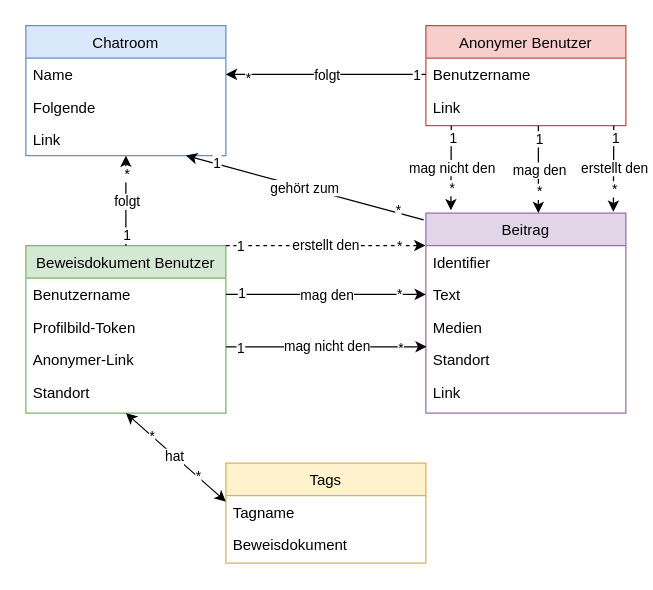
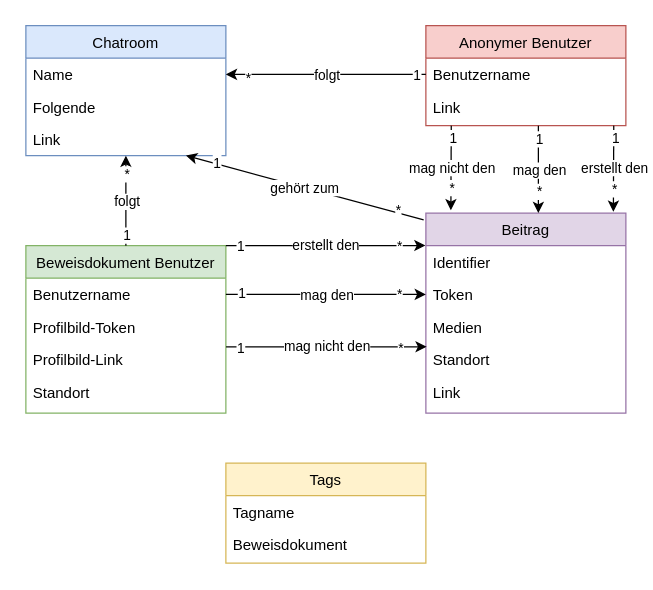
- <mxCell id="36" value="" style="endArrow=classic;html=1;rounded=0;entryX=-0.002;entryY=-0.002;entryDx=0;entryDy=0;entryPerimeter=0;exitX=1;exitY=0;exitDx=0;exitDy=0;dashed=1;" parent="1" source="11" target="3" edge="1"><mxGeometry relative="1" as="geometry"><mxPoint x="220.32" y="220" as="sourcePoint" /><mxPoint x="220" y="288.96" as="targetPoint" /></mxGeometry></mxCell>
+ <mxCell id="36" value="" style="endArrow=classic;html=1;rounded=0;entryX=-0.002;entryY=-0.002;entryDx=0;entryDy=0;entryPerimeter=0;exitX=1;exitY=0;exitDx=0;exitDy=0;" parent="1" source="11" target="3" edge="1"><mxGeometry relative="1" as="geometry"><mxPoint x="220.32" y="220" as="sourcePoint" /><mxPoint x="220" y="288.96" as="targetPoint" /></mxGeometry></mxCell>
- <mxCell id="4" value="Text" style="text;align=left;verticalAlign=top;spacingLeft=4;spacingRight=4;overflow=hidden;rotatable=0;points=[[0,0.5],[1,0.5]];portConstraint=eastwest;rounded=0;shadow=0;html=0;" parent="2" vertex="1"><mxGeometry y="52" width="160" height="26" as="geometry" /></mxCell>
+ <mxCell id="4" value="Token" style="text;align=left;verticalAlign=top;spacingLeft=4;spacingRight=4;overflow=hidden;rotatable=0;points=[[0,0.5],[1,0.5]];portConstraint=eastwest;rounded=0;shadow=0;html=0;" parent="2" vertex="1"><mxGeometry y="52" width="160" height="26" as="geometry" /></mxCell>
- <mxCell id="14" value="Anonymer-Link" style="text;align=left;verticalAlign=top;spacingLeft=4;spacingRight=4;overflow=hidden;rotatable=0;points=[[0,0.5],[1,0.5]];portConstraint=eastwest;rounded=0;shadow=0;html=0;" parent="11" vertex="1"><mxGeometry y="78" width="160" height="26" as="geometry" /></mxCell>
+ <mxCell id="14" value="Profilbild-Link" style="text;align=left;verticalAlign=top;spacingLeft=4;spacingRight=4;overflow=hidden;rotatable=0;points=[[0,0.5],[1,0.5]];portConstraint=eastwest;rounded=0;shadow=0;html=0;" parent="11" vertex="1"><mxGeometry y="78" width="160" height="26" as="geometry" /></mxCell>
- <mxCell id="59" value="" style="endArrow=classic;startArrow=classic;html=1;rounded=0;entryX=0.5;entryY=1;entryDx=0;entryDy=0;exitX=0;exitY=0.385;exitDx=0;exitDy=0;exitPerimeter=0;" parent="1" source="56" target="11" edge="1"><mxGeometry width="50" height="50" relative="1" as="geometry"><mxPoint x="239.996" y="502" as="sourcePoint" /><mxPoint x="240.12" y="412.702" as="targetPoint" /></mxGeometry></mxCell>
- <mxCell id="60" value="*" style="edgeLabel;html=1;align=center;verticalAlign=middle;resizable=0;points=[];" parent="59" vertex="1" connectable="0"><mxGeometry x="0.47" relative="1" as="geometry"><mxPoint as="offset" /></mxGeometry></mxCell>
- <mxCell id="61" value="*" style="edgeLabel;html=1;align=center;verticalAlign=middle;resizable=0;points=[];" parent="59" vertex="1" connectable="0"><mxGeometry x="-0.446" relative="1" as="geometry"><mxPoint as="offset" /></mxGeometry></mxCell>
- <mxCell id="62" value="hat" style="edgeLabel;html=1;align=center;verticalAlign=middle;resizable=0;points=[];" parent="59" vertex="1" connectable="0"><mxGeometry x="0.028" relative="1" as="geometry"><mxPoint as="offset" /></mxGeometry></mxCell>
